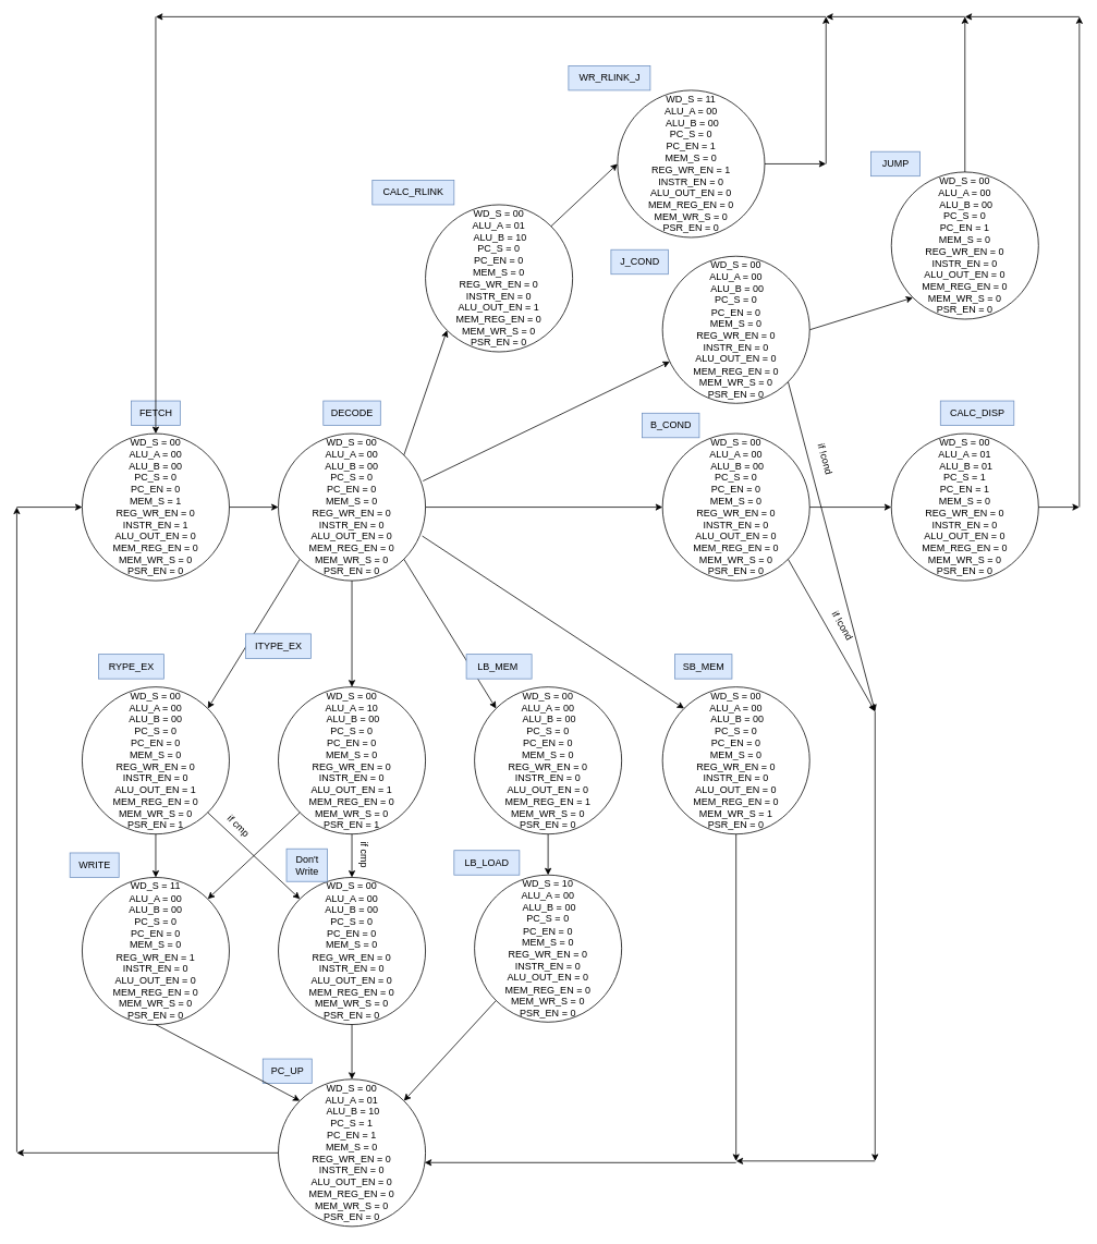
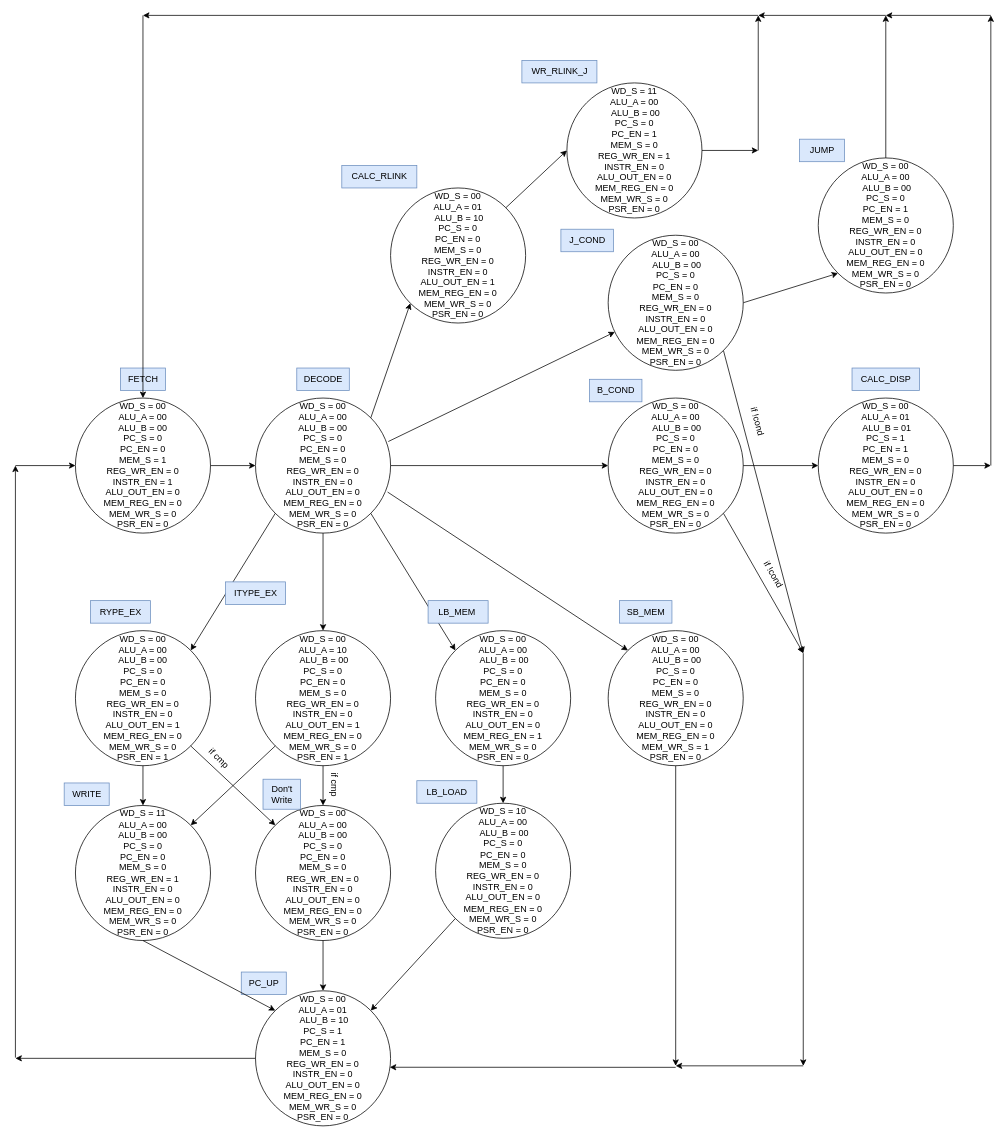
- <mxCell id="48" value="CALC_DISP" style="text;html=1;align=center;verticalAlign=middle;resizable=0;points=[];autosize=1;strokeColor=#6c8ebf;fillColor=#dae8fc;" parent="1" vertex="1"><mxGeometry x="1150" y="490" width="90" height="30" as="geometry" /></mxCell>
+ <mxCell id="48" value="CALC_DISP" style="text;html=1;align=center;verticalAlign=middle;resizable=0;points=[];autosize=1;strokeColor=#6c8ebf;fillColor=#dae8fc;" parent="1" vertex="1"><mxGeometry x="1135" y="490" width="90" height="30" as="geometry" /></mxCell>
